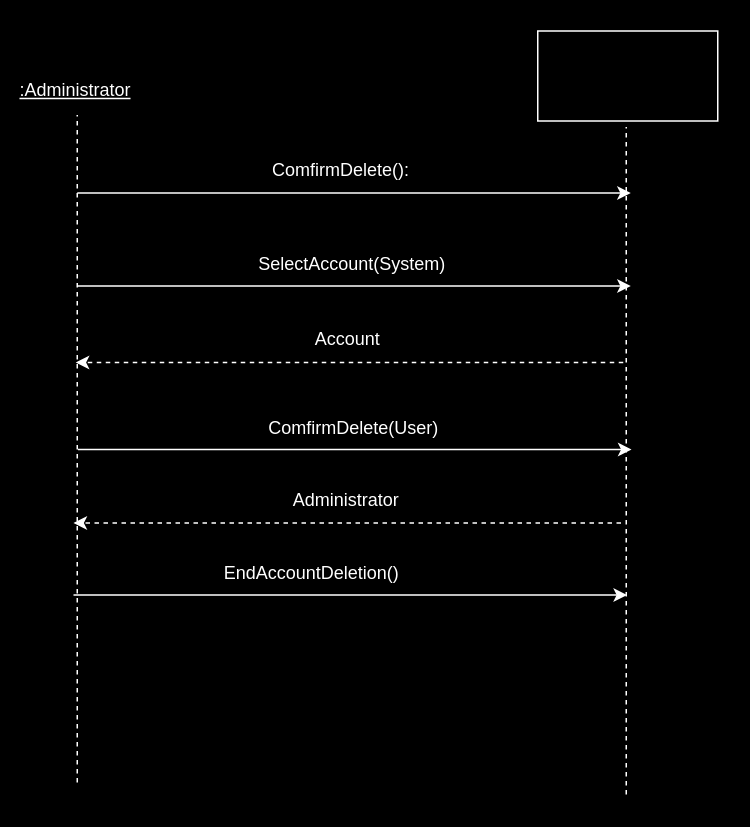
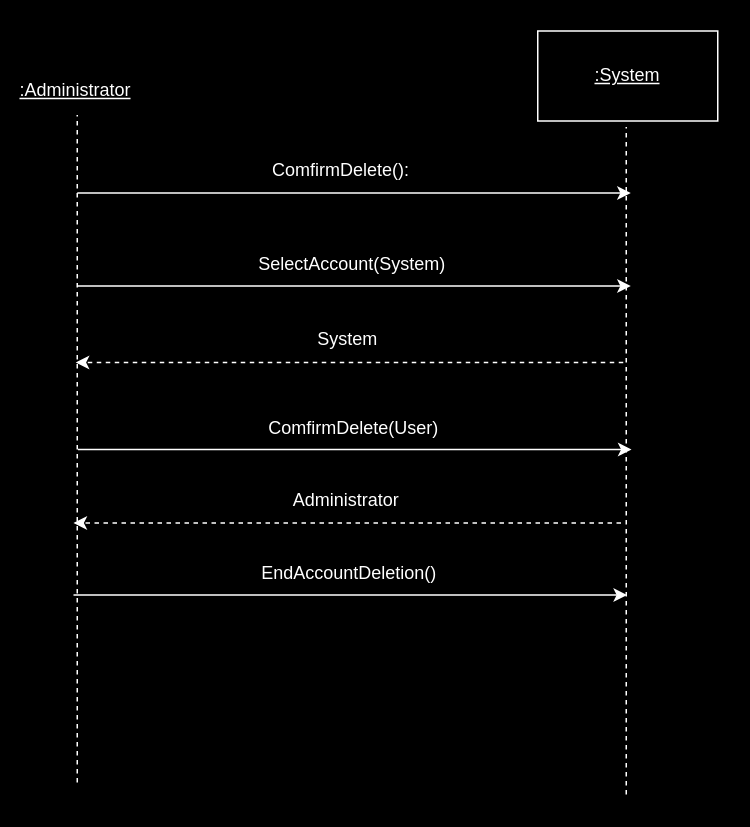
+ <mxCell id="6" value="&lt;font color=&quot;#ffffff&quot;&gt;&lt;u&gt;:System&lt;/u&gt;&lt;/font&gt;" style="text;html=1;align=center;verticalAlign=middle;whiteSpace=wrap;rounded=0;" vertex="1" parent="1"><mxGeometry x="388" y="35" width="60" height="30" as="geometry" /></mxCell>
- <mxCell id="12" value="&lt;font style=&quot;background-color: rgb(0, 0, 0);&quot; color=&quot;#ffffff&quot;&gt;Account&lt;/font&gt;" style="text;html=1;align=center;verticalAlign=middle;whiteSpace=wrap;rounded=0;" vertex="1" parent="1"><mxGeometry x="110" y="211" width="243" height="30" as="geometry" /></mxCell>
+ <mxCell id="12" value="&lt;font style=&quot;background-color: rgb(0, 0, 0);&quot; color=&quot;#ffffff&quot;&gt;System&lt;/font&gt;" style="text;html=1;align=center;verticalAlign=middle;whiteSpace=wrap;rounded=0;" vertex="1" parent="1"><mxGeometry x="110" y="211" width="243" height="30" as="geometry" /></mxCell>
- <mxCell id="18" value="&lt;font color=&quot;#ffffff&quot;&gt;EndAccountDeletion()&lt;/font&gt;" style="text;html=1;align=center;verticalAlign=middle;whiteSpace=wrap;rounded=0;" vertex="1" parent="1"><mxGeometry x="85.5" y="367" width="243" height="30" as="geometry" /></mxCell>
+ <mxCell id="18" value="&lt;font color=&quot;#ffffff&quot;&gt;EndAccountDeletion()&lt;/font&gt;" style="text;html=1;align=center;verticalAlign=middle;whiteSpace=wrap;rounded=0;" vertex="1" parent="1"><mxGeometry x="110.5" y="367" width="243" height="30" as="geometry" /></mxCell>
